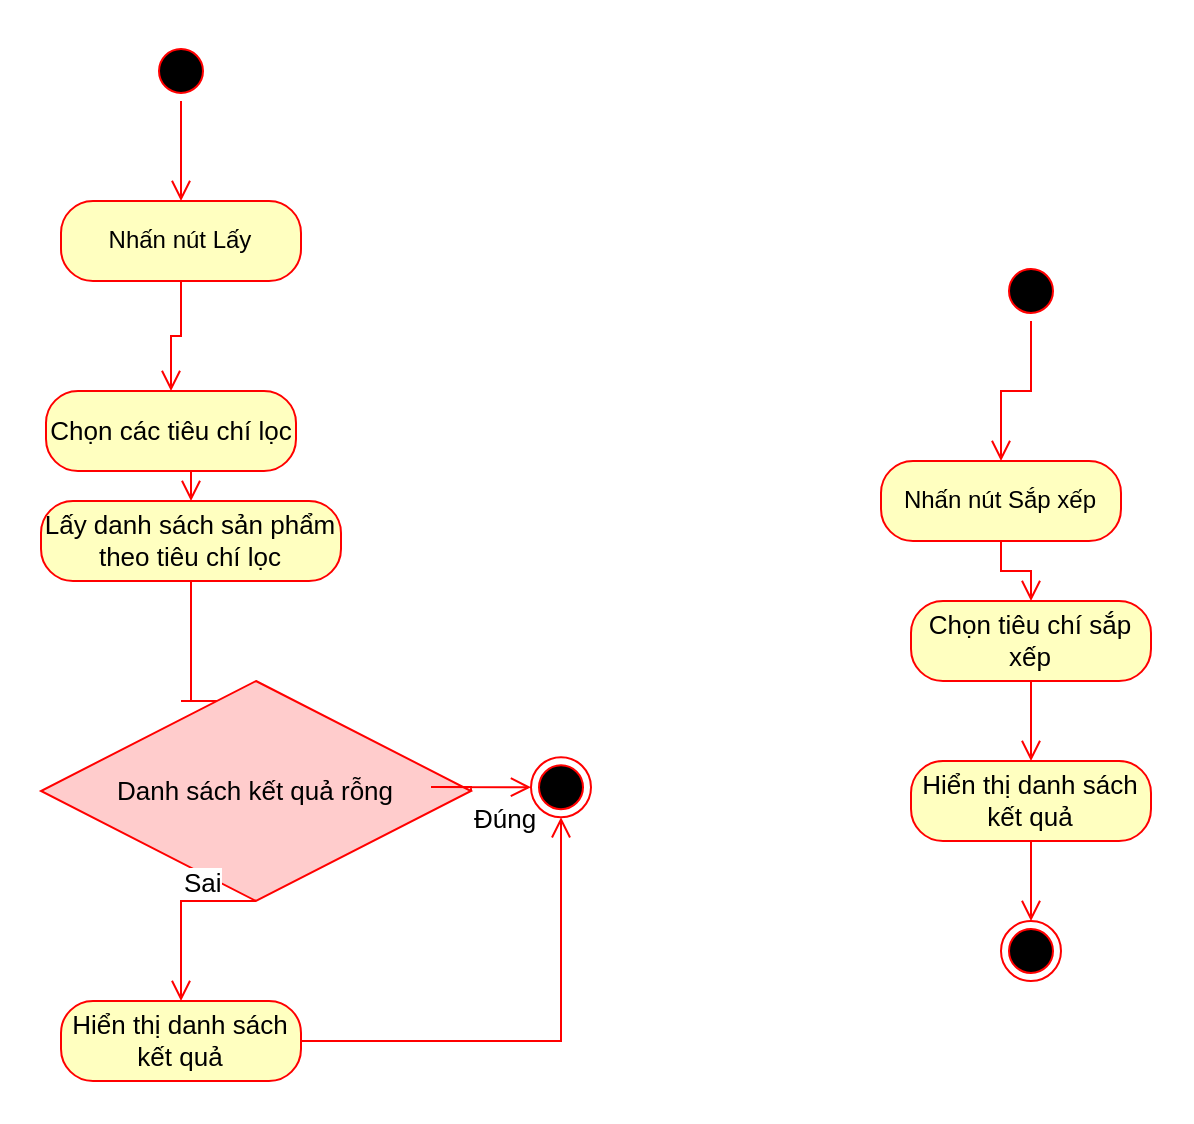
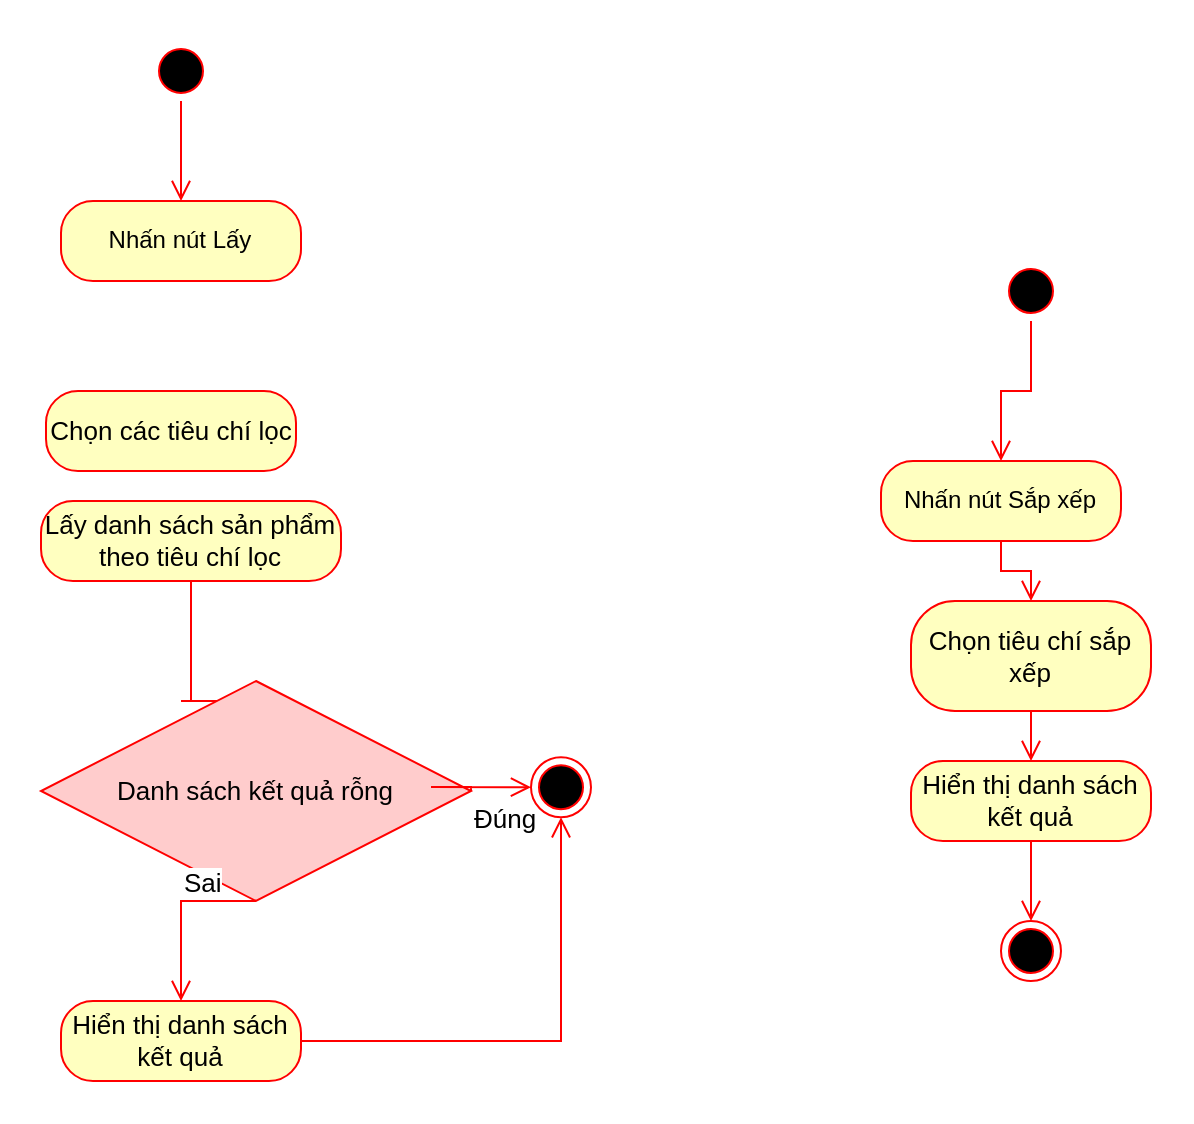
- <mxCell id="22" value="" style="edgeStyle=orthogonalEdgeStyle;html=1;verticalAlign=bottom;endArrow=open;endSize=8;strokeColor=#ff0000;rounded=0;entryX=0.5;entryY=0;entryDx=0;entryDy=0;" edge="1" source="21" parent="1" target="4"><mxGeometry relative="1" as="geometry"><mxPoint x="255" y="280" as="targetPoint" /></mxGeometry></mxCell>
- <mxCell id="5" value="" style="edgeStyle=orthogonalEdgeStyle;html=1;verticalAlign=bottom;endArrow=open;endSize=8;strokeColor=#ff0000;rounded=0;entryX=0.5;entryY=0;entryDx=0;entryDy=0;exitX=0.5;exitY=1;exitDx=0;exitDy=0;fontSize=13;" parent="1" source="4" target="6" edge="1"><mxGeometry relative="1" as="geometry"><mxPoint x="215" y="320" as="targetPoint" /></mxGeometry></mxCell>
- <mxCell id="16" value="Chọn tiêu chí sắp xếp" style="rounded=1;whiteSpace=wrap;html=1;arcSize=40;fontColor=#000000;fillColor=#ffffc0;strokeColor=#ff0000;fontSize=13;" parent="1" vertex="1"><mxGeometry x="455" y="300" width="120" height="40" as="geometry" /></mxCell>
+ <mxCell id="16" value="Chọn tiêu chí sắp xếp" style="rounded=1;whiteSpace=wrap;html=1;arcSize=40;fontColor=#000000;fillColor=#ffffc0;strokeColor=#ff0000;fontSize=13;" parent="1" vertex="1"><mxGeometry x="455" y="300" width="120" height="55" as="geometry" /></mxCell>
